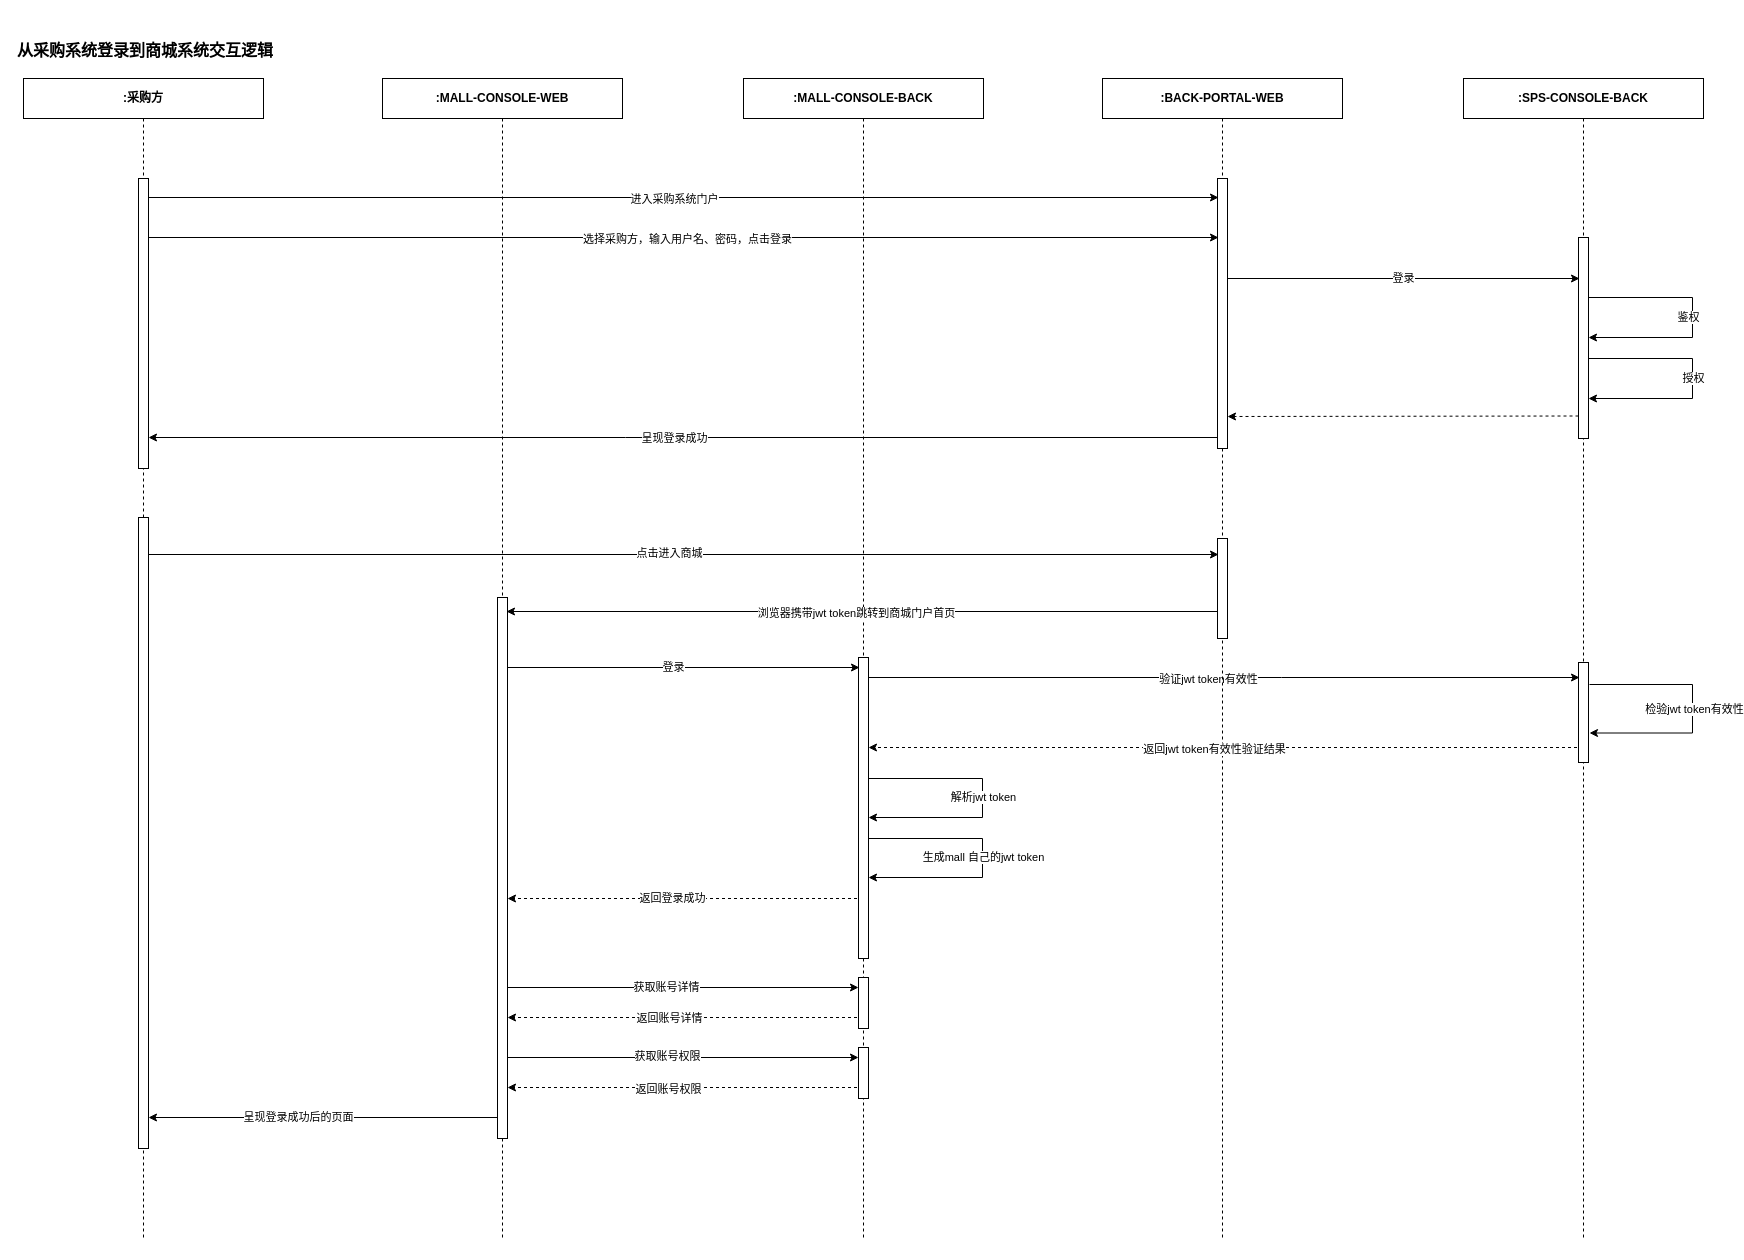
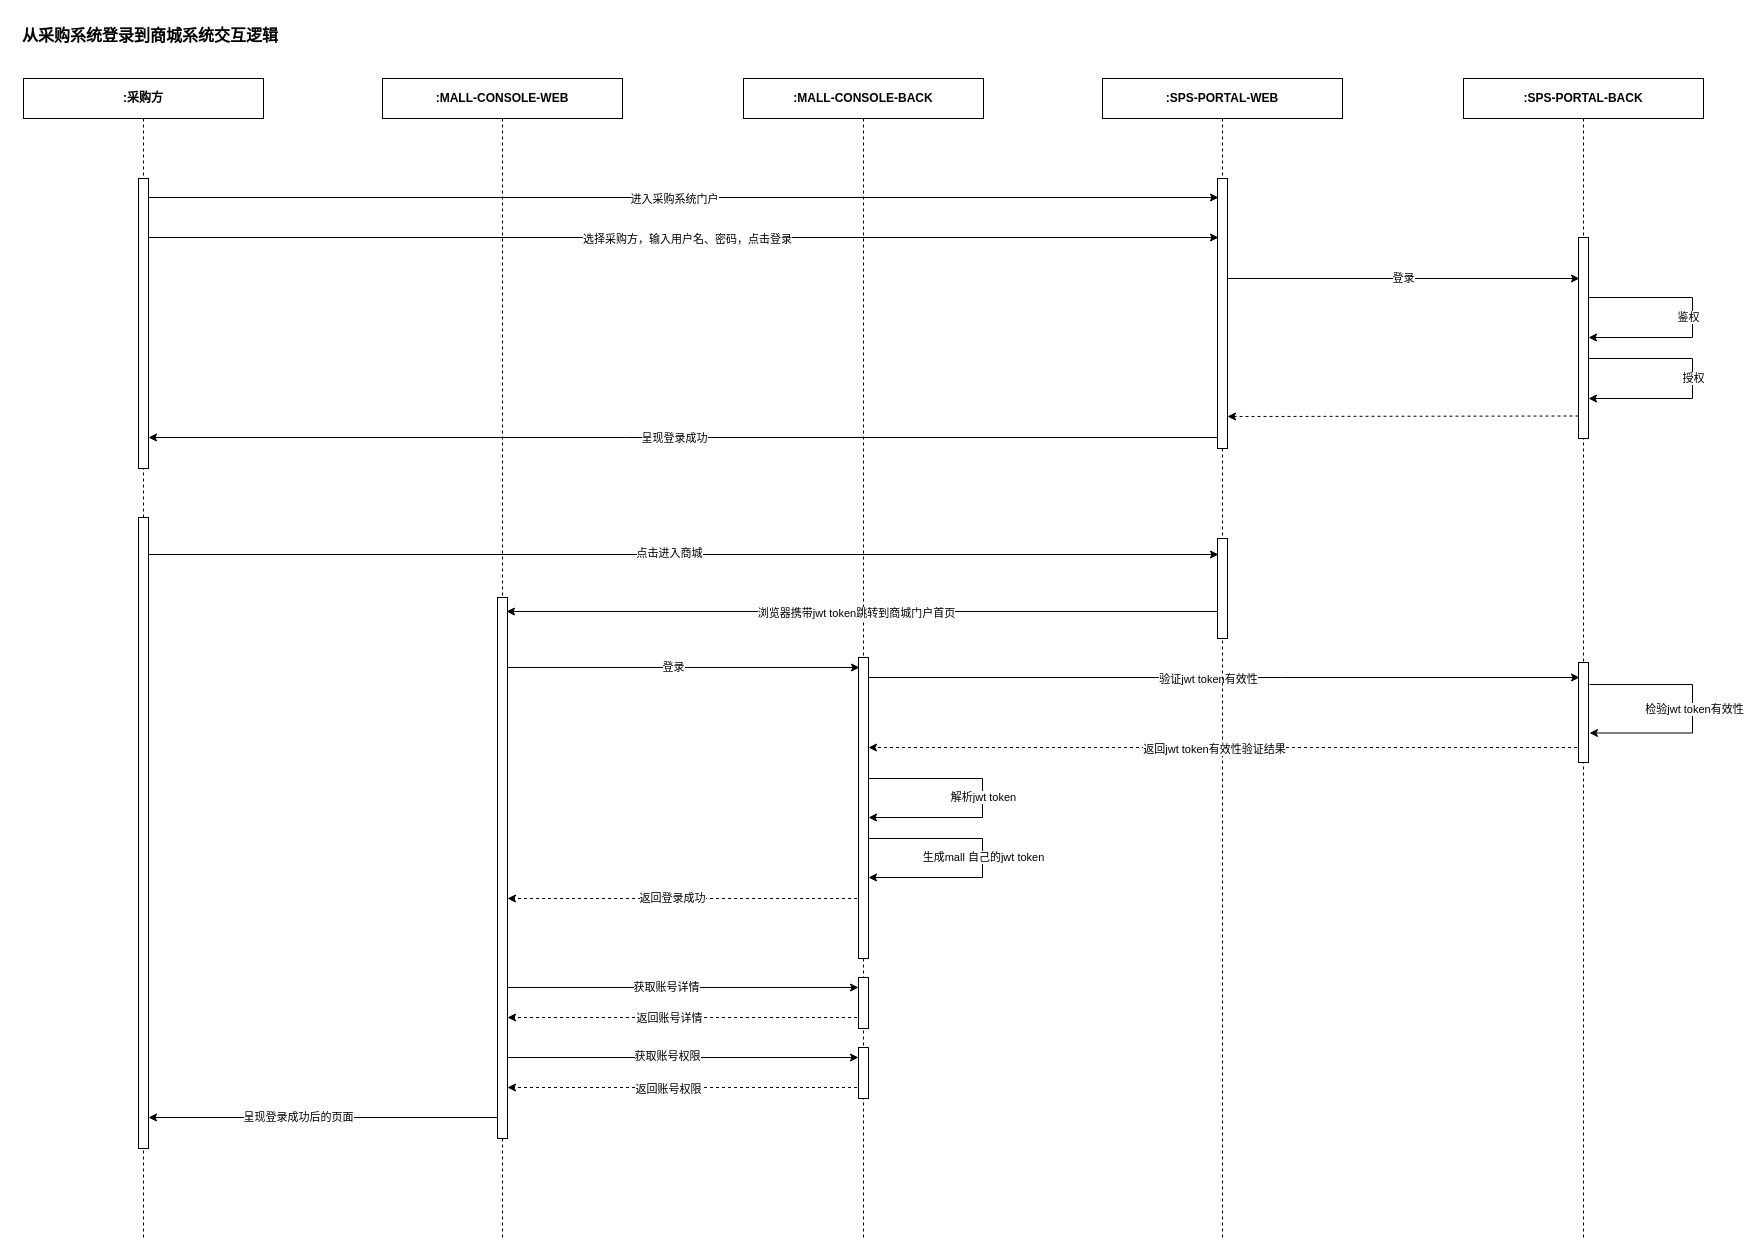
- <mxCell id="57" value="&lt;b style=&quot;font-size: 16px;&quot;&gt;从采购系统登录到商城系统交互逻辑&lt;/b&gt;" style="text;html=1;align=left;verticalAlign=middle;resizable=0;points=[];autosize=1;strokeColor=none;fillColor=none;fontSize=16;" parent="1" vertex="1"><mxGeometry x="15" y="35" width="280" height="30" as="geometry" /></mxCell>
+ <mxCell id="57" value="&lt;b style=&quot;font-size: 16px;&quot;&gt;从采购系统登录到商城系统交互逻辑&lt;/b&gt;" style="text;html=1;align=left;verticalAlign=middle;resizable=0;points=[];autosize=1;strokeColor=none;fillColor=none;fontSize=16;" parent="1" vertex="1"><mxGeometry x="20" y="20" width="280" height="30" as="geometry" /></mxCell>
- <mxCell id="24" value="&lt;b&gt;:BACK-PORTAL-WEB&lt;/b&gt;" style="shape=umlLifeline;perimeter=lifelinePerimeter;whiteSpace=wrap;html=1;container=1;dropTarget=0;collapsible=0;recursiveResize=0;outlineConnect=0;portConstraint=eastwest;newEdgeStyle={&quot;edgeStyle&quot;:&quot;elbowEdgeStyle&quot;,&quot;elbow&quot;:&quot;vertical&quot;,&quot;curved&quot;:0,&quot;rounded&quot;:0};" parent="1" vertex="1"><mxGeometry x="1102" y="78" width="240" height="1160" as="geometry" /></mxCell>
+ <mxCell id="24" value="&lt;b&gt;:SPS-PORTAL-WEB&lt;/b&gt;" style="shape=umlLifeline;perimeter=lifelinePerimeter;whiteSpace=wrap;html=1;container=1;dropTarget=0;collapsible=0;recursiveResize=0;outlineConnect=0;portConstraint=eastwest;newEdgeStyle={&quot;edgeStyle&quot;:&quot;elbowEdgeStyle&quot;,&quot;elbow&quot;:&quot;vertical&quot;,&quot;curved&quot;:0,&quot;rounded&quot;:0};" parent="1" vertex="1"><mxGeometry x="1102" y="78" width="240" height="1160" as="geometry" /></mxCell>
- <mxCell id="31" value="&lt;b&gt;:SPS-CONSOLE-BACK&lt;/b&gt;" style="shape=umlLifeline;perimeter=lifelinePerimeter;whiteSpace=wrap;html=1;container=1;dropTarget=0;collapsible=0;recursiveResize=0;outlineConnect=0;portConstraint=eastwest;newEdgeStyle={&quot;edgeStyle&quot;:&quot;elbowEdgeStyle&quot;,&quot;elbow&quot;:&quot;vertical&quot;,&quot;curved&quot;:0,&quot;rounded&quot;:0};" parent="1" vertex="1"><mxGeometry x="1463" y="78" width="240" height="1160" as="geometry" /></mxCell>
+ <mxCell id="31" value="&lt;b&gt;:SPS-PORTAL-BACK&lt;/b&gt;" style="shape=umlLifeline;perimeter=lifelinePerimeter;whiteSpace=wrap;html=1;container=1;dropTarget=0;collapsible=0;recursiveResize=0;outlineConnect=0;portConstraint=eastwest;newEdgeStyle={&quot;edgeStyle&quot;:&quot;elbowEdgeStyle&quot;,&quot;elbow&quot;:&quot;vertical&quot;,&quot;curved&quot;:0,&quot;rounded&quot;:0};" parent="1" vertex="1"><mxGeometry x="1463" y="78" width="240" height="1160" as="geometry" /></mxCell>
